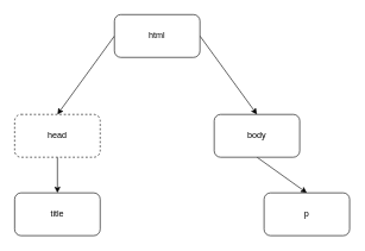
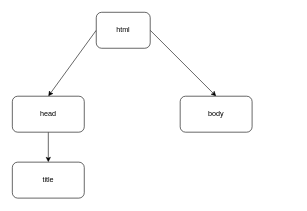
- <mxCell id="4" value="html" style="rounded=1;whiteSpace=wrap;html=1;" vertex="1" parent="1"><mxGeometry x="160" y="20" width="120" height="60" as="geometry" /></mxCell>
+ <mxCell id="4" value="html" style="rounded=1;whiteSpace=wrap;html=1;" vertex="1" parent="1"><mxGeometry x="160" y="20" width="90" height="60" as="geometry" /></mxCell>
- <mxCell id="6" value="head" style="rounded=1;whiteSpace=wrap;html=1;dashed=1;" vertex="1" parent="1"><mxGeometry x="20" y="160" width="120" height="60" as="geometry" /></mxCell>
+ <mxCell id="6" value="head" style="rounded=1;whiteSpace=wrap;html=1;" vertex="1" parent="1"><mxGeometry x="20" y="160" width="120" height="60" as="geometry" /></mxCell>
- <mxCell id="7" style="rounded=0;orthogonalLoop=1;jettySize=auto;html=1;exitX=0.5;exitY=1;exitDx=0;exitDy=0;entryX=0.5;entryY=0;entryDx=0;entryDy=0;" edge="1" parent="1" source="8" target="10"><mxGeometry relative="1" as="geometry" /></mxCell>
- <mxCell id="10" value="p" style="rounded=1;whiteSpace=wrap;html=1;" vertex="1" parent="1"><mxGeometry x="370" y="270" width="120" height="60" as="geometry" /></mxCell>
